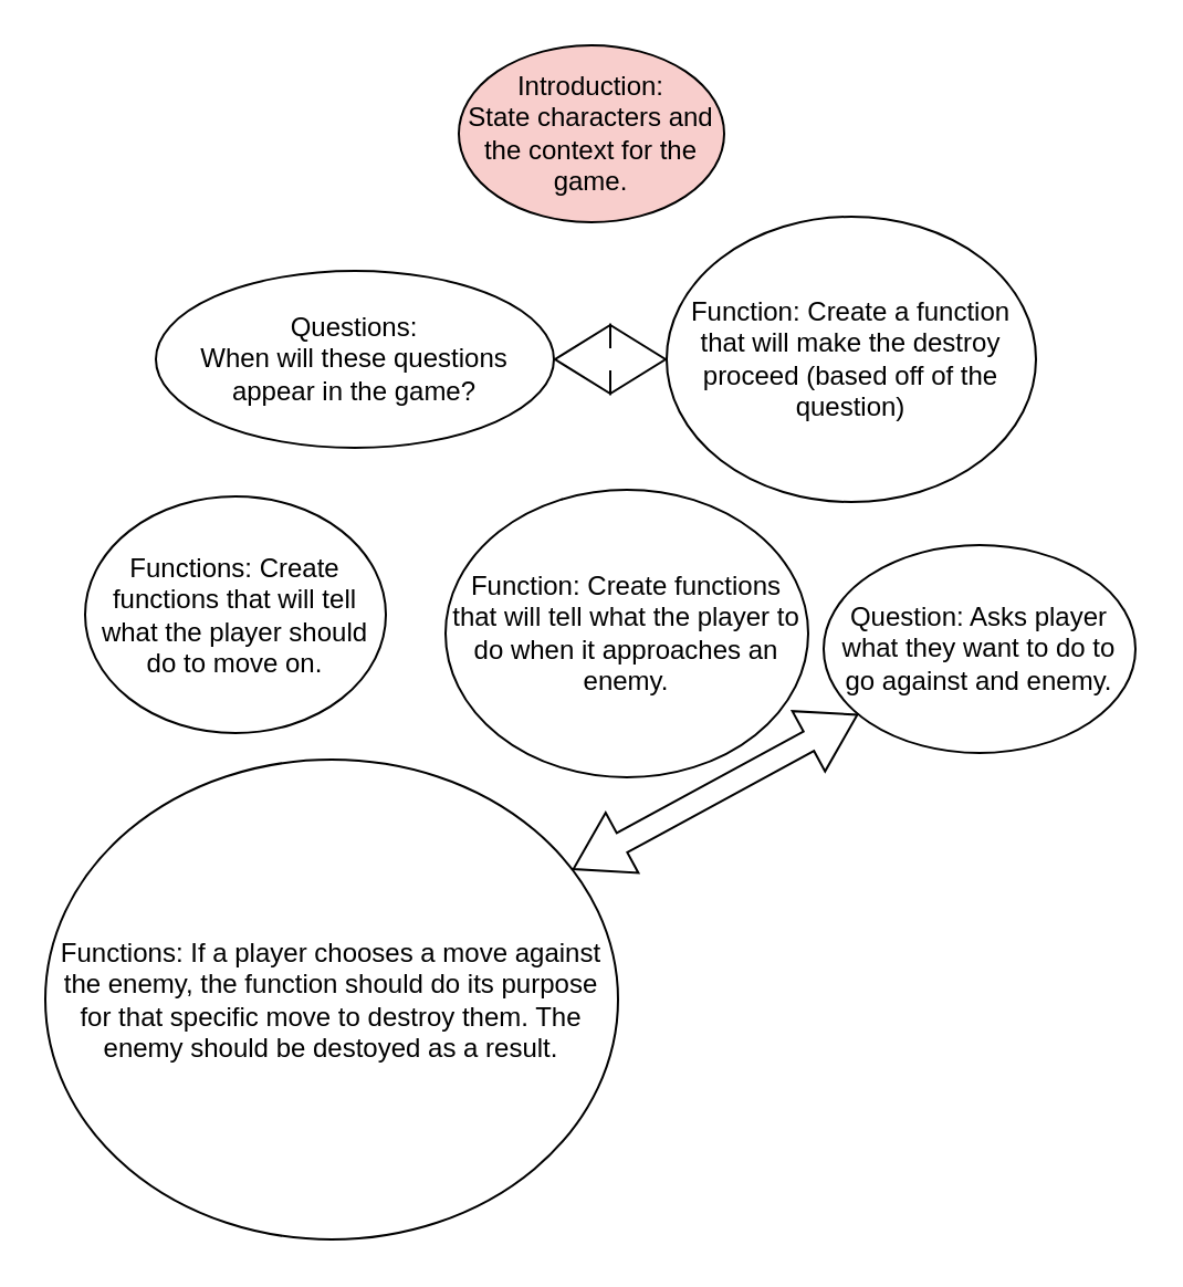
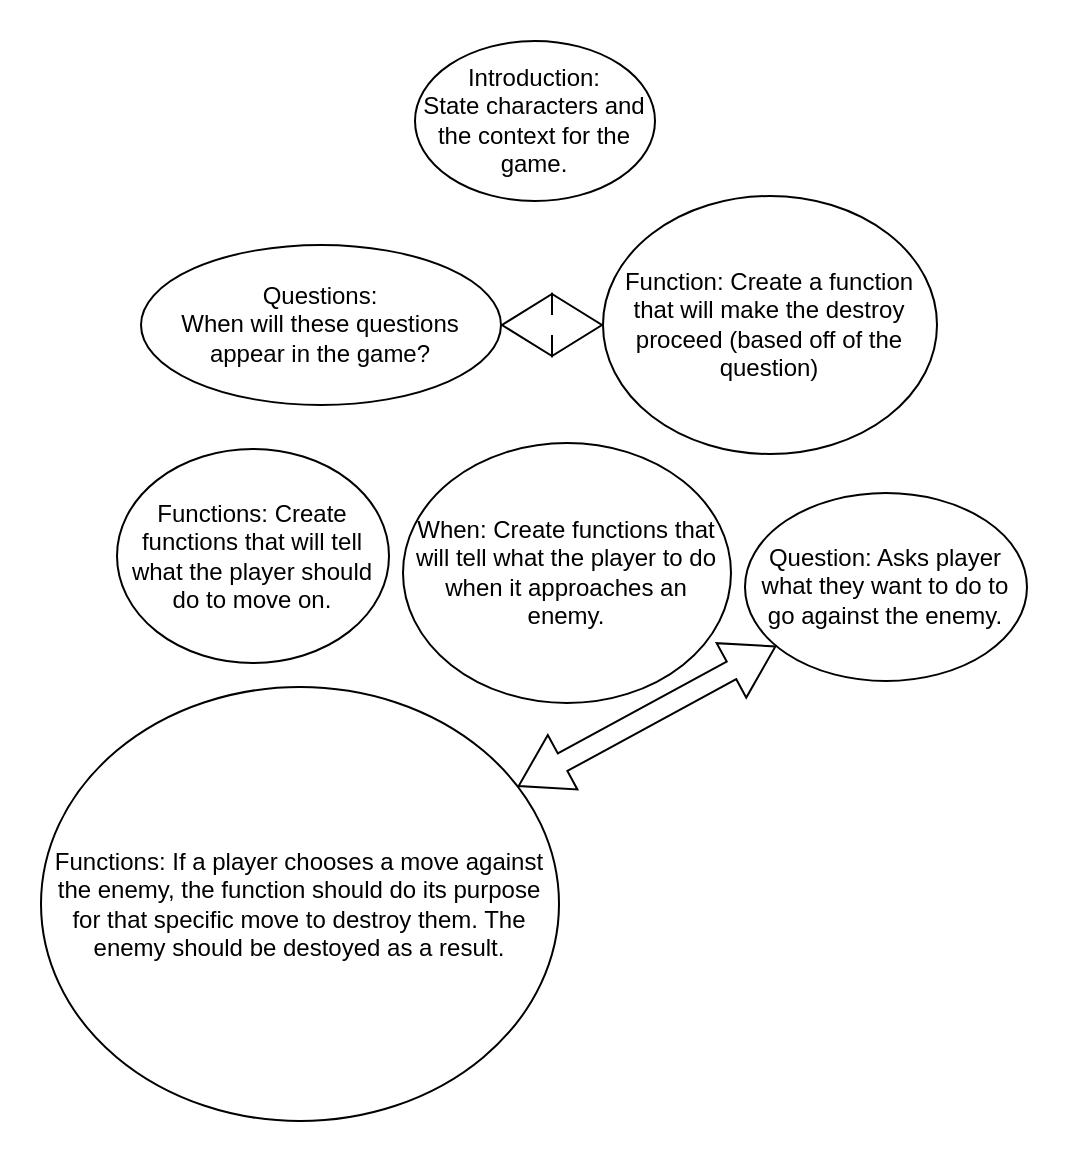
- <mxCell id="2" value="Introduction:&lt;div&gt;State characters and the context for the game.&lt;/div&gt;" style="ellipse;whiteSpace=wrap;html=1;fillColor=#f8cecc;" vertex="1" parent="1"><mxGeometry x="207" y="20" width="120" height="80" as="geometry" /></mxCell>
+ <mxCell id="2" value="Introduction:&lt;div&gt;State characters and the context for the game.&lt;/div&gt;" style="ellipse;whiteSpace=wrap;html=1;" vertex="1" parent="1"><mxGeometry x="207" y="20" width="120" height="80" as="geometry" /></mxCell>
- <mxCell id="6" value="Functions: Create functions that will tell what the player should do to move on." style="ellipse;whiteSpace=wrap;html=1;" vertex="1" parent="1"><mxGeometry x="38" y="224" width="136" height="107" as="geometry" /></mxCell>
+ <mxCell id="6" value="Functions: Create functions that will tell what the player should do to move on." style="ellipse;whiteSpace=wrap;html=1;" vertex="1" parent="1"><mxGeometry x="58" y="224" width="136" height="107" as="geometry" /></mxCell>
- <mxCell id="7" value="Function: Create functions that will tell what the player to do when it approaches an enemy." style="ellipse;whiteSpace=wrap;html=1;" vertex="1" parent="1"><mxGeometry x="201" y="221" width="164" height="130" as="geometry" /></mxCell>
+ <mxCell id="7" value="When: Create functions that will tell what the player to do when it approaches an enemy." style="ellipse;whiteSpace=wrap;html=1;" vertex="1" parent="1"><mxGeometry x="201" y="221" width="164" height="130" as="geometry" /></mxCell>
- <mxCell id="8" value="Question: Asks player what they want to do to go against and enemy." style="ellipse;whiteSpace=wrap;html=1;" vertex="1" parent="1"><mxGeometry x="372" y="246" width="141" height="94" as="geometry" /></mxCell>
+ <mxCell id="8" value="Question: Asks player what they want to do to go against the enemy." style="ellipse;whiteSpace=wrap;html=1;" vertex="1" parent="1"><mxGeometry x="372" y="246" width="141" height="94" as="geometry" /></mxCell>
